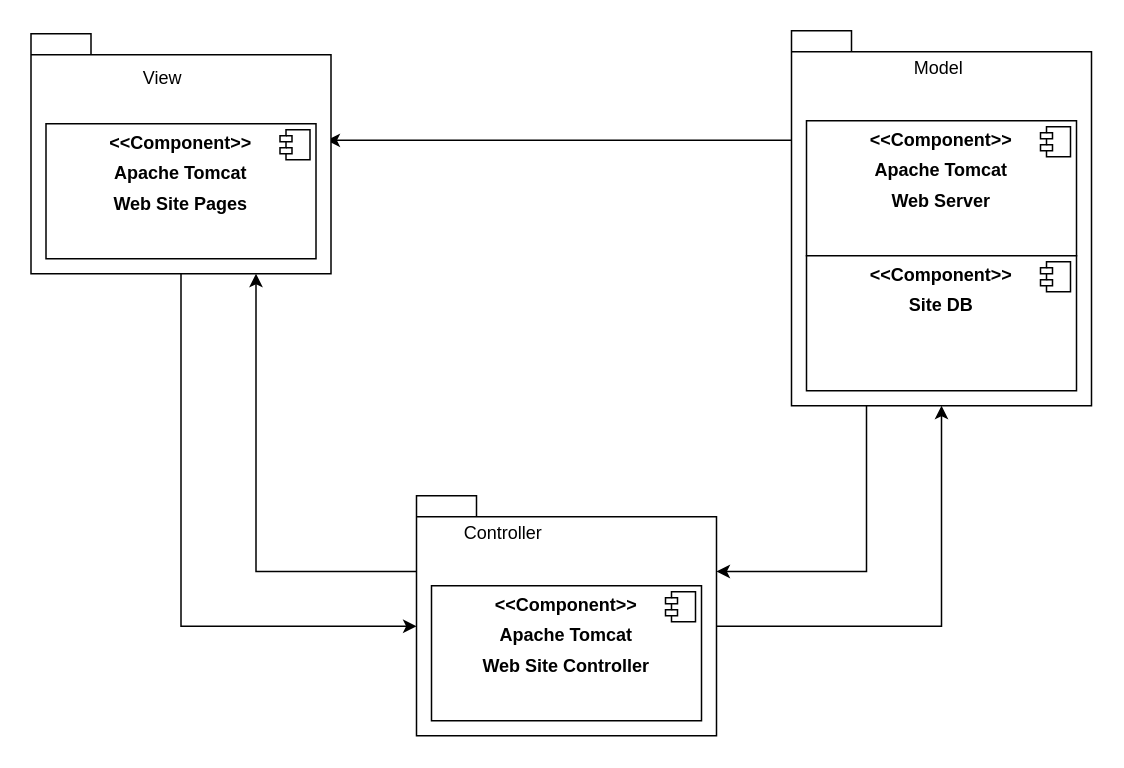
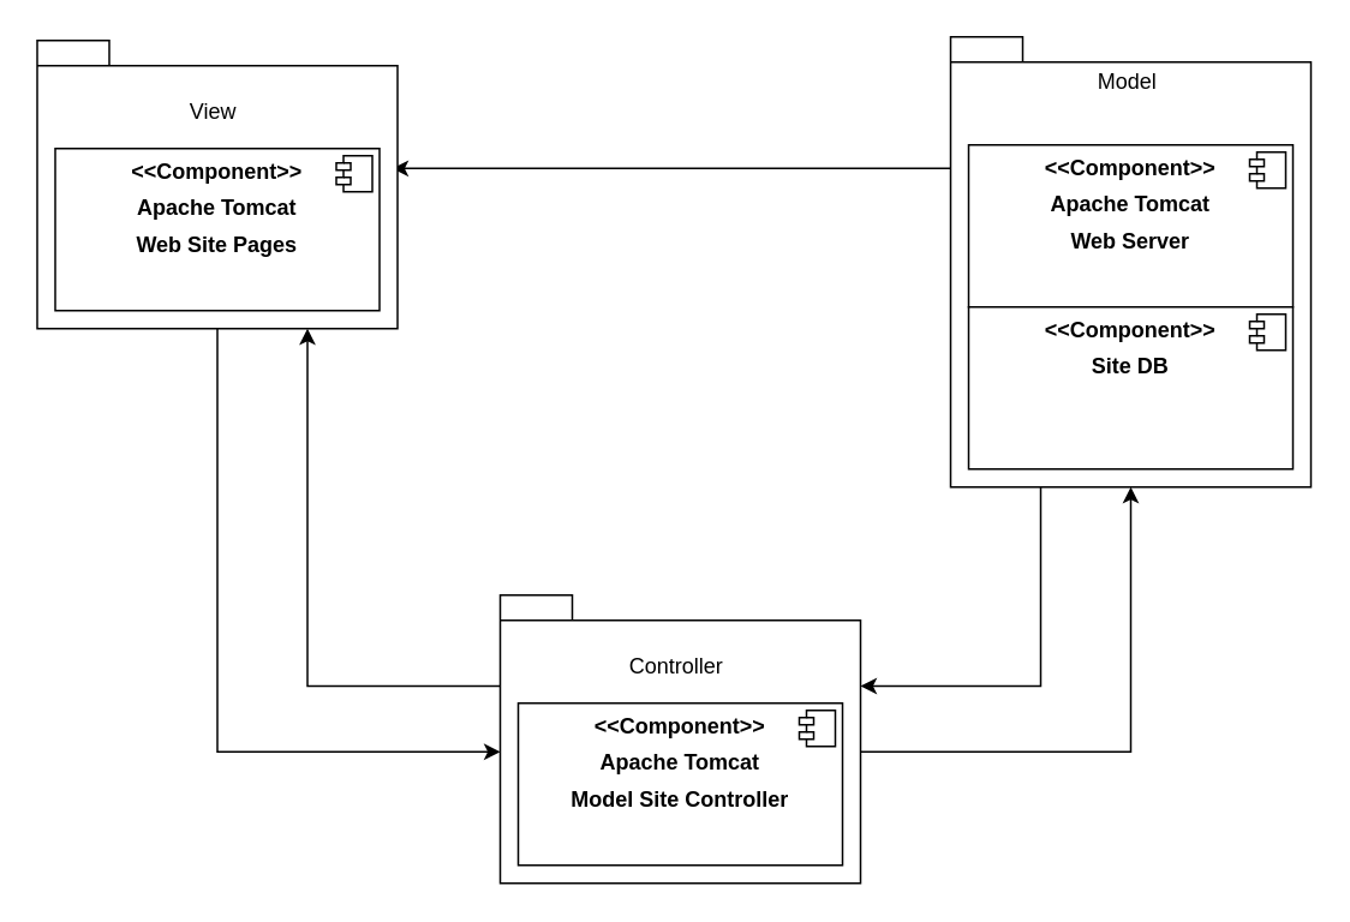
- <mxCell id="14" value="View" style="text;html=1;resizable=0;points=[];autosize=1;align=left;verticalAlign=top;spacingTop=-4;" vertex="1" parent="1"><mxGeometry x="93" y="42" width="40" height="20" as="geometry" /></mxCell>
+ <mxCell id="14" value="View" style="text;html=1;resizable=0;points=[];autosize=1;align=left;verticalAlign=top;spacingTop=-4;" vertex="1" parent="1"><mxGeometry x="103" y="52" width="40" height="20" as="geometry" /></mxCell>
- <mxCell id="20" value="Controller" style="text;html=1;resizable=0;points=[];autosize=1;align=left;verticalAlign=top;spacingTop=-4;" vertex="1" parent="1"><mxGeometry x="307" y="345" width="70" height="20" as="geometry" /></mxCell>
+ <mxCell id="20" value="Controller" style="text;html=1;resizable=0;points=[];autosize=1;align=left;verticalAlign=top;spacingTop=-4;" vertex="1" parent="1"><mxGeometry x="347" y="360" width="70" height="20" as="geometry" /></mxCell>
- <mxCell id="18" value="&lt;p style=&quot;margin: 0px ; margin-top: 6px ; text-align: center&quot;&gt;&lt;b&gt;&amp;lt;&amp;lt;Component&amp;gt;&amp;gt;&lt;/b&gt;&lt;/p&gt;&lt;p style=&quot;margin: 0px ; margin-top: 6px ; text-align: center&quot;&gt;&lt;b&gt;Apache Tomcat&lt;/b&gt;&lt;/p&gt;&lt;p style=&quot;margin: 0px ; margin-top: 6px ; text-align: center&quot;&gt;&lt;b&gt;Web Site Controller&lt;/b&gt;&lt;/p&gt;" style="align=left;overflow=fill;html=1;" vertex="1" parent="1"><mxGeometry x="287" y="390" width="180" height="90" as="geometry" /></mxCell>
+ <mxCell id="18" value="&lt;p style=&quot;margin: 0px ; margin-top: 6px ; text-align: center&quot;&gt;&lt;b&gt;&amp;lt;&amp;lt;Component&amp;gt;&amp;gt;&lt;/b&gt;&lt;/p&gt;&lt;p style=&quot;margin: 0px ; margin-top: 6px ; text-align: center&quot;&gt;&lt;b&gt;Apache Tomcat&lt;/b&gt;&lt;/p&gt;&lt;p style=&quot;margin: 0px ; margin-top: 6px ; text-align: center&quot;&gt;&lt;b&gt;Model Site Controller&lt;/b&gt;&lt;/p&gt;" style="align=left;overflow=fill;html=1;" vertex="1" parent="1"><mxGeometry x="287" y="390" width="180" height="90" as="geometry" /></mxCell>
